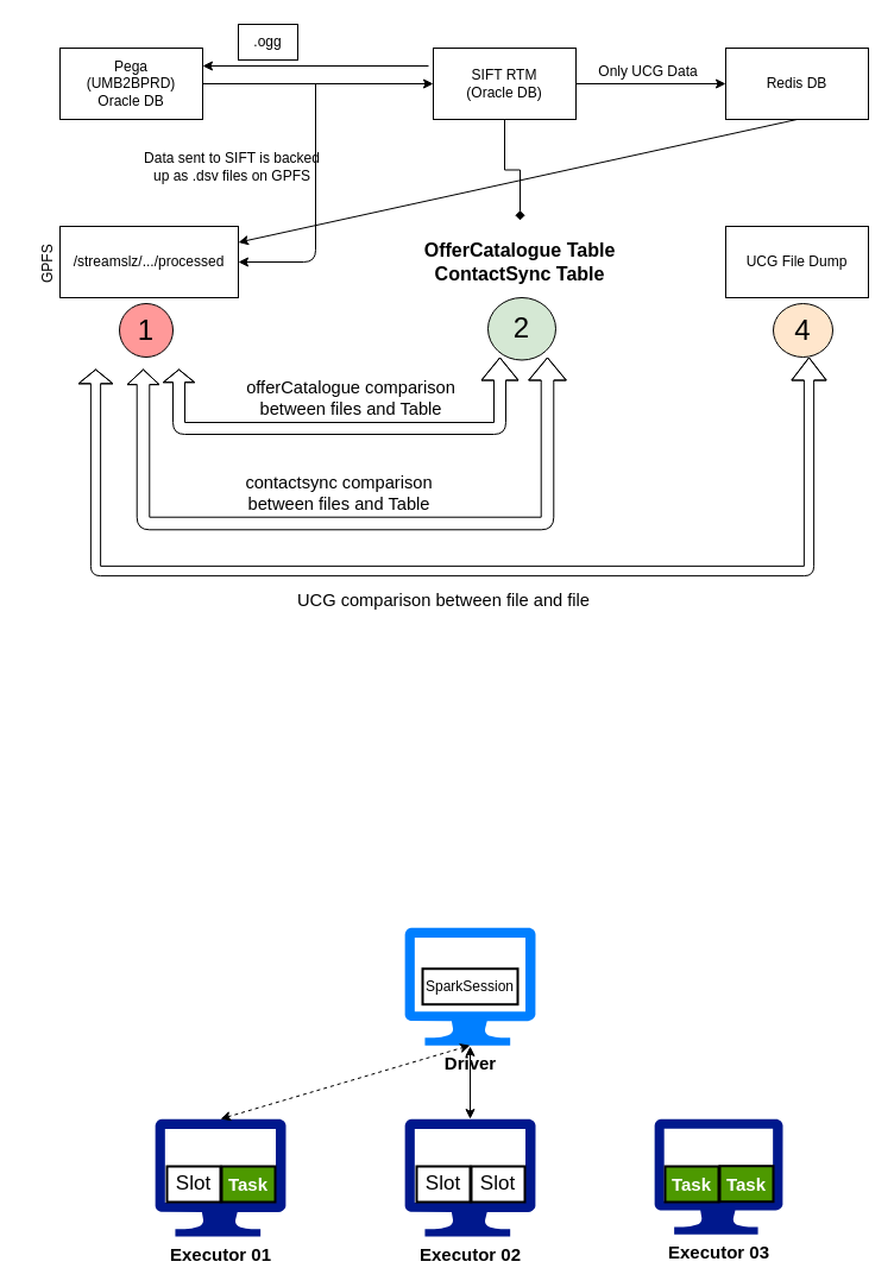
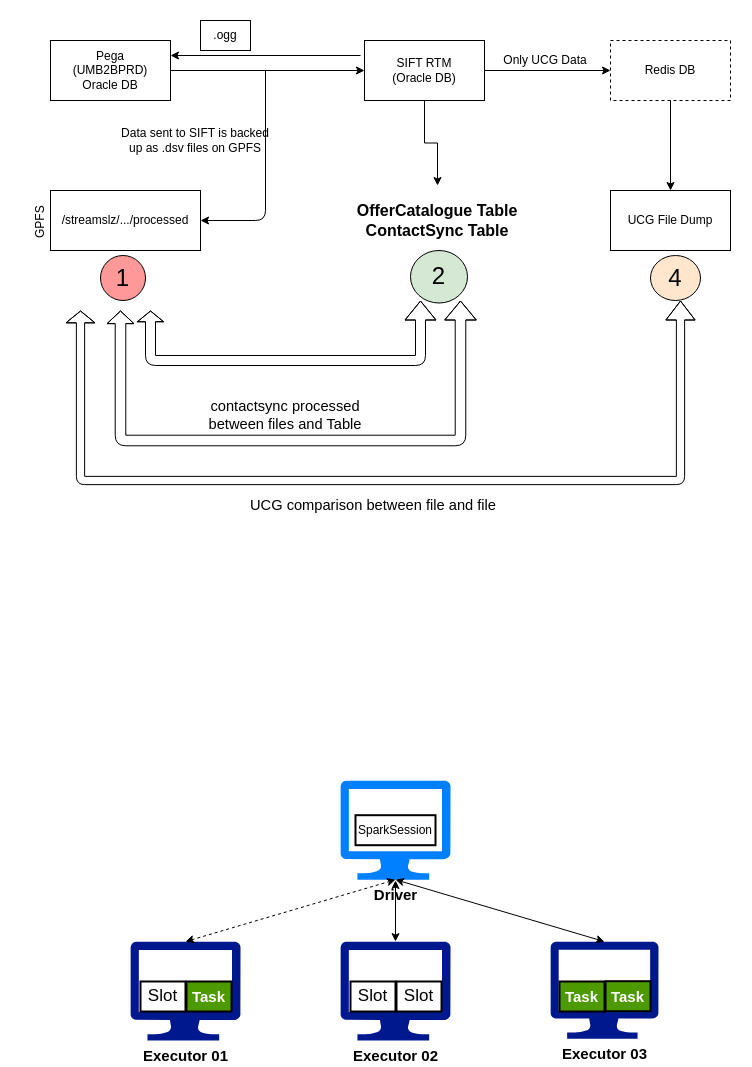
- <mxCell id="8" value="Redis DB" style="rounded=0;whiteSpace=wrap;html=1;" parent="1" vertex="1"><mxGeometry x="610" y="40" width="120" height="60" as="geometry" /></mxCell>
+ <mxCell id="8" value="Redis DB" style="rounded=0;whiteSpace=wrap;html=1;dashed=1;" parent="1" vertex="1"><mxGeometry x="610" y="40" width="120" height="60" as="geometry" /></mxCell>
- <mxCell id="12" value="" style="endArrow=classic;html=1;exitX=0.5;exitY=1;exitDx=0;exitDy=0;" parent="1" source="8" target="7" edge="1"><mxGeometry width="50" height="50" relative="1" as="geometry"><mxPoint x="400" y="150" as="sourcePoint" /><mxPoint x="450" y="100" as="targetPoint" /></mxGeometry></mxCell>
+ <mxCell id="12" value="" style="endArrow=classic;html=1;exitX=0.5;exitY=1;exitDx=0;exitDy=0;entryX=0.5;entryY=0;entryDx=0;entryDy=0;" parent="1" source="8" target="11" edge="1"><mxGeometry width="50" height="50" relative="1" as="geometry"><mxPoint x="400" y="150" as="sourcePoint" /><mxPoint x="450" y="100" as="targetPoint" /></mxGeometry></mxCell>
- <mxCell id="4" style="edgeStyle=orthogonalEdgeStyle;rounded=0;orthogonalLoop=1;jettySize=auto;html=1;entryX=0.5;entryY=0;entryDx=0;entryDy=0;endArrow=diamond;" parent="1" source="5" target="13" edge="1"><mxGeometry relative="1" as="geometry" /></mxCell>
+ <mxCell id="4" style="edgeStyle=orthogonalEdgeStyle;rounded=0;orthogonalLoop=1;jettySize=auto;html=1;entryX=0.5;entryY=0;entryDx=0;entryDy=0;" parent="1" source="5" target="13" edge="1"><mxGeometry relative="1" as="geometry" /></mxCell>
- <mxCell id="18" value="&lt;span style=&quot;font-size: 11.0pt ; font-family: &amp;#34;calibri&amp;#34; , sans-serif&quot;&gt;offerCatalogue comparison between files and Table&lt;/span&gt;" style="text;html=1;strokeColor=none;fillColor=none;align=center;verticalAlign=middle;whiteSpace=wrap;rounded=0;labelBackgroundColor=none;" parent="1" vertex="1"><mxGeometry x="190" y="320" width="210" height="30" as="geometry" /></mxCell>
- <mxCell id="19" value="&lt;span style=&quot;font-size: 11.0pt ; font-family: &amp;#34;calibri&amp;#34; , sans-serif&quot;&gt;contactsync comparison between files and Table&lt;/span&gt;" style="text;html=1;strokeColor=none;fillColor=none;align=center;verticalAlign=middle;whiteSpace=wrap;rounded=0;labelBackgroundColor=none;" parent="1" vertex="1"><mxGeometry x="190" y="400" width="190" height="30" as="geometry" /></mxCell>
+ <mxCell id="19" value="&lt;span style=&quot;font-size: 11.0pt ; font-family: &amp;#34;calibri&amp;#34; , sans-serif&quot;&gt;contactsync processed between files and Table&lt;/span&gt;" style="text;html=1;strokeColor=none;fillColor=none;align=center;verticalAlign=middle;whiteSpace=wrap;rounded=0;labelBackgroundColor=none;" parent="1" vertex="1"><mxGeometry x="190" y="400" width="190" height="30" as="geometry" /></mxCell>
+ <mxCell id="40" value="" style="endArrow=classic;startArrow=classic;html=1;fontSize=12;fontColor=#FFFFFF;entryX=0.5;entryY=1;entryDx=0;entryDy=0;entryPerimeter=0;exitX=0.5;exitY=0;exitDx=0;exitDy=0;exitPerimeter=0;" edge="1" parent="1" source="29" target="27"><mxGeometry width="50" height="50" relative="1" as="geometry"><mxPoint x="205" y="961.1" as="sourcePoint" /><mxPoint x="415" y="899.2" as="targetPoint" /></mxGeometry></mxCell>
